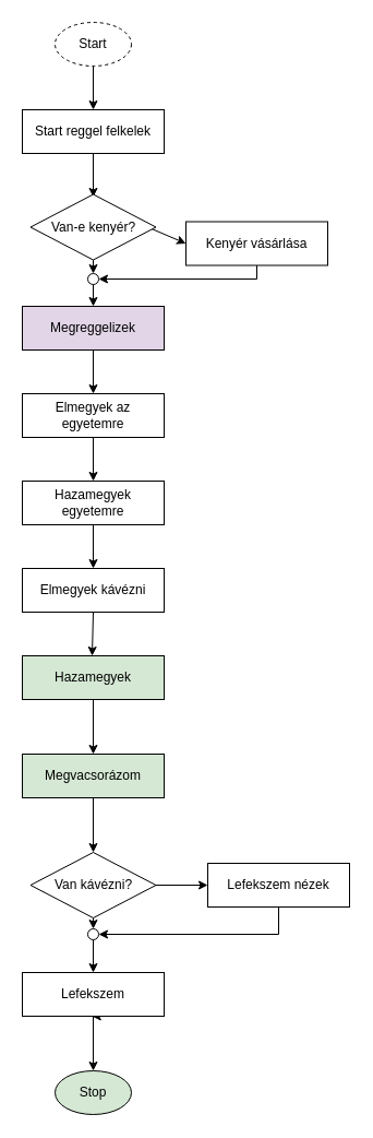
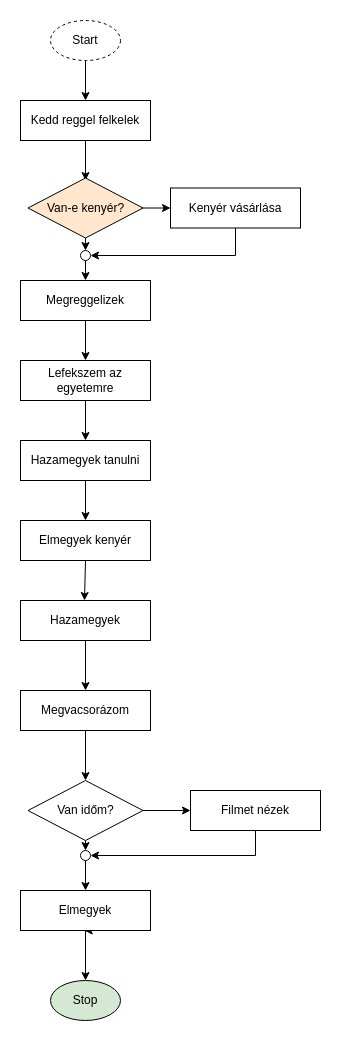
- <mxCell id="10" value="Start reggel felkelek" style="rounded=0;whiteSpace=wrap;html=1;" vertex="1" parent="1"><mxGeometry x="20" y="100" width="130" height="40" as="geometry" /></mxCell>
+ <mxCell id="10" value="Kedd reggel felkelek" style="rounded=0;whiteSpace=wrap;html=1;" vertex="1" parent="1"><mxGeometry x="20" y="100" width="130" height="40" as="geometry" /></mxCell>
- <mxCell id="20" value="Van-e kenyér?" style="rhombus;whiteSpace=wrap;html=1;" vertex="1" parent="1"><mxGeometry x="27.5" y="177.5" width="115" height="60" as="geometry" /></mxCell>
+ <mxCell id="20" value="Van-e kenyér?" style="rhombus;whiteSpace=wrap;html=1;fillColor=#ffe6cc;" vertex="1" parent="1"><mxGeometry x="27.5" y="177.5" width="115" height="60" as="geometry" /></mxCell>
- <mxCell id="17" value="Kenyér vásárlása" style="rounded=0;whiteSpace=wrap;html=1;" vertex="1" parent="1"><mxGeometry x="170" y="202.5" width="130" height="40" as="geometry" /></mxCell>
+ <mxCell id="17" value="Kenyér vásárlása" style="rounded=0;whiteSpace=wrap;html=1;" vertex="1" parent="1"><mxGeometry x="170" y="187.5" width="130" height="40" as="geometry" /></mxCell>
- <mxCell id="11" value="Megreggelizek" style="rounded=0;whiteSpace=wrap;html=1;fillColor=#e1d5e7;" vertex="1" parent="1"><mxGeometry x="20" y="280" width="130" height="40" as="geometry" /></mxCell>
+ <mxCell id="11" value="Megreggelizek" style="rounded=0;whiteSpace=wrap;html=1;" vertex="1" parent="1"><mxGeometry x="20" y="280" width="130" height="40" as="geometry" /></mxCell>
- <mxCell id="12" value="Elmegyek az egyetemre" style="rounded=0;whiteSpace=wrap;html=1;" vertex="1" parent="1"><mxGeometry x="20" y="360" width="130" height="40" as="geometry" /></mxCell>
+ <mxCell id="12" value="Lefekszem az egyetemre" style="rounded=0;whiteSpace=wrap;html=1;" vertex="1" parent="1"><mxGeometry x="20" y="360" width="130" height="40" as="geometry" /></mxCell>
- <mxCell id="13" value="Hazamegyek egyetemre" style="rounded=0;whiteSpace=wrap;html=1;" vertex="1" parent="1"><mxGeometry x="20" y="440" width="130" height="40" as="geometry" /></mxCell>
+ <mxCell id="13" value="Hazamegyek tanulni" style="rounded=0;whiteSpace=wrap;html=1;" vertex="1" parent="1"><mxGeometry x="20" y="440" width="130" height="40" as="geometry" /></mxCell>
- <mxCell id="14" value="Elmegyek kávézni" style="rounded=0;whiteSpace=wrap;html=1;" vertex="1" parent="1"><mxGeometry x="20" y="520" width="130" height="40" as="geometry" /></mxCell>
+ <mxCell id="14" value="Elmegyek kenyér" style="rounded=0;whiteSpace=wrap;html=1;" vertex="1" parent="1"><mxGeometry x="20" y="520" width="130" height="40" as="geometry" /></mxCell>
- <mxCell id="15" value="Hazamegyek" style="rounded=0;whiteSpace=wrap;html=1;fillColor=#d5e8d4;" vertex="1" parent="1"><mxGeometry x="20" y="600" width="130" height="40" as="geometry" /></mxCell>
+ <mxCell id="15" value="Hazamegyek" style="rounded=0;whiteSpace=wrap;html=1;" vertex="1" parent="1"><mxGeometry x="20" y="600" width="130" height="40" as="geometry" /></mxCell>
- <mxCell id="16" value="Megvacsorázom" style="rounded=0;whiteSpace=wrap;html=1;fillColor=#d5e8d4;" vertex="1" parent="1"><mxGeometry x="20" y="690" width="130" height="40" as="geometry" /></mxCell>
+ <mxCell id="16" value="Megvacsorázom" style="rounded=0;whiteSpace=wrap;html=1;" vertex="1" parent="1"><mxGeometry x="20" y="690" width="130" height="40" as="geometry" /></mxCell>
- <mxCell id="27" value="Van kávézni?" style="rhombus;whiteSpace=wrap;html=1;" vertex="1" parent="1"><mxGeometry x="27.5" y="780" width="115" height="60" as="geometry" /></mxCell>
+ <mxCell id="27" value="Van időm?" style="rhombus;whiteSpace=wrap;html=1;" vertex="1" parent="1"><mxGeometry x="27.5" y="780" width="115" height="60" as="geometry" /></mxCell>
- <mxCell id="29" value="Lefekszem nézek" style="rounded=0;whiteSpace=wrap;html=1;" vertex="1" parent="1"><mxGeometry x="190" y="790" width="130" height="40" as="geometry" /></mxCell>
+ <mxCell id="29" value="Filmet nézek" style="rounded=0;whiteSpace=wrap;html=1;" vertex="1" parent="1"><mxGeometry x="190" y="790" width="130" height="40" as="geometry" /></mxCell>
- <mxCell id="30" value="Lefekszem" style="rounded=0;whiteSpace=wrap;html=1;" vertex="1" parent="1"><mxGeometry x="20" y="890" width="130" height="40" as="geometry" /></mxCell>
+ <mxCell id="30" value="Elmegyek" style="rounded=0;whiteSpace=wrap;html=1;" vertex="1" parent="1"><mxGeometry x="20" y="890" width="130" height="40" as="geometry" /></mxCell>
